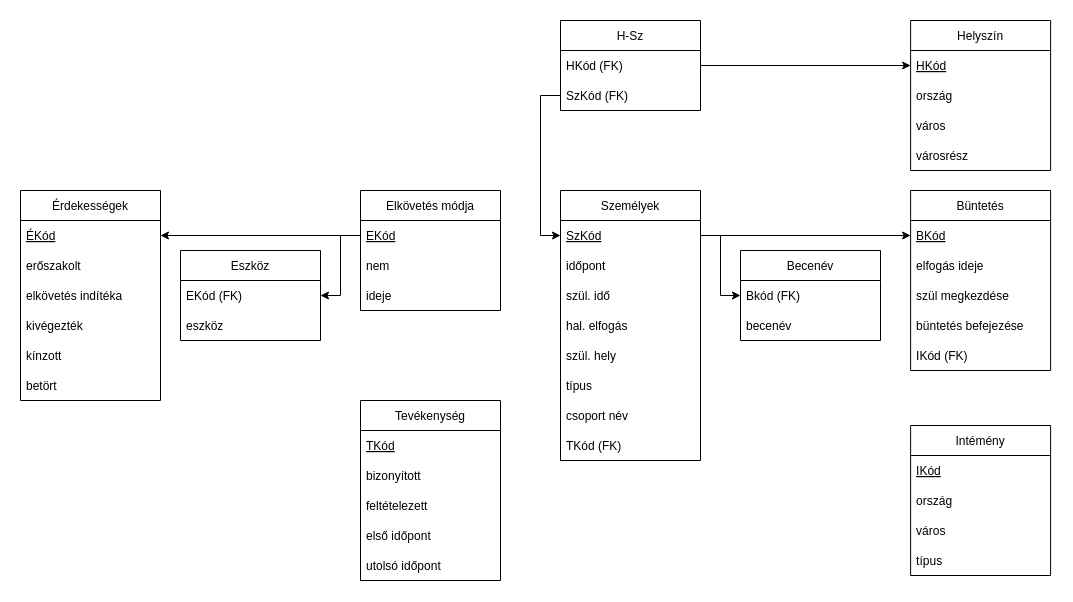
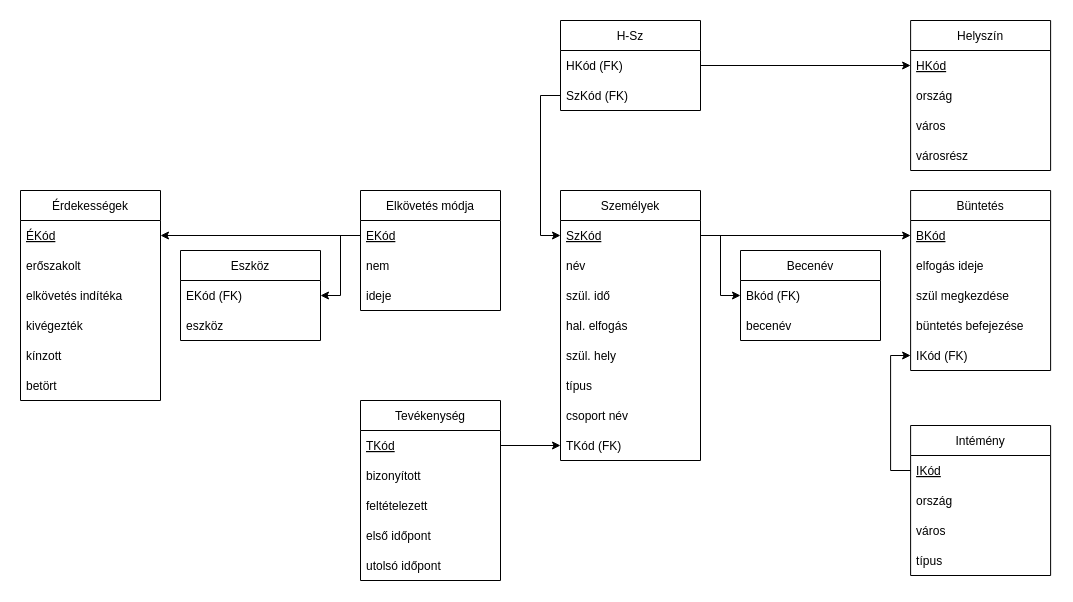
- <mxCell id="6" value="időpont" style="text;strokeColor=none;fillColor=none;align=left;verticalAlign=middle;spacingLeft=4;spacingRight=4;overflow=hidden;points=[[0,0.5],[1,0.5]];portConstraint=eastwest;rotatable=0;" vertex="1" parent="4"><mxGeometry y="60" width="140" height="30" as="geometry" /></mxCell>
+ <mxCell id="6" value="név" style="text;strokeColor=none;fillColor=none;align=left;verticalAlign=middle;spacingLeft=4;spacingRight=4;overflow=hidden;points=[[0,0.5],[1,0.5]];portConstraint=eastwest;rotatable=0;" vertex="1" parent="4"><mxGeometry y="60" width="140" height="30" as="geometry" /></mxCell>
+ <mxCell id="29" value="" style="edgeStyle=orthogonalEdgeStyle;rounded=0;orthogonalLoop=1;jettySize=auto;html=1;entryX=0;entryY=0.5;entryDx=0;entryDy=0;exitX=0;exitY=0.5;exitDx=0;exitDy=0;" edge="1" parent="1" source="31" target="28"><mxGeometry relative="1" as="geometry"><mxPoint x="830.11" y="485" as="targetPoint" /></mxGeometry></mxCell>
+ <mxCell id="16" value="" style="edgeStyle=orthogonalEdgeStyle;rounded=0;orthogonalLoop=1;jettySize=auto;html=1;entryX=0;entryY=0.5;entryDx=0;entryDy=0;exitX=1;exitY=0.5;exitDx=0;exitDy=0;" edge="1" parent="1" source="18" target="12"><mxGeometry relative="1" as="geometry"><mxPoint x="400" y="500" as="targetPoint" /></mxGeometry></mxCell>
